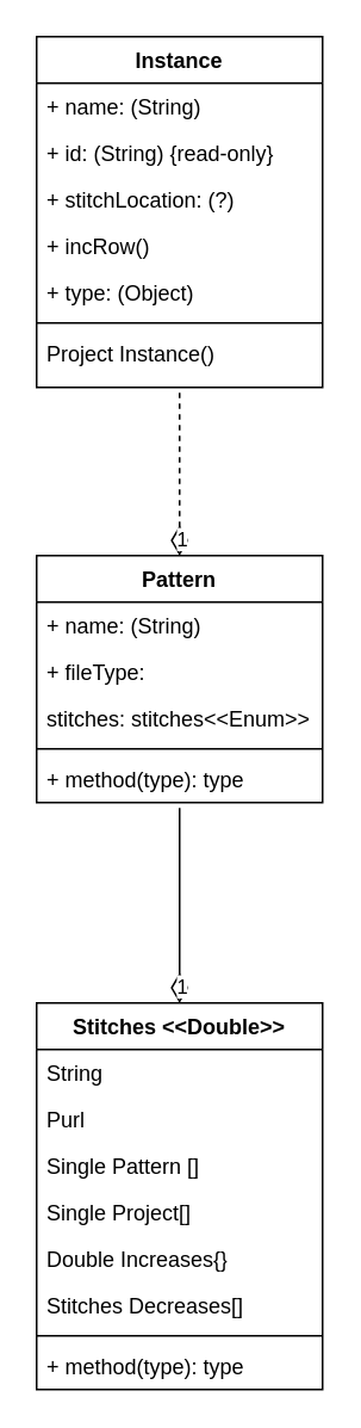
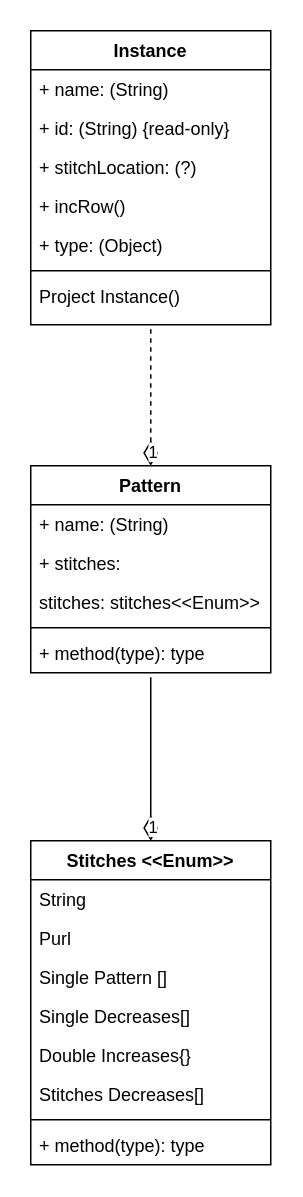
- <mxCell id="12" value="+ fileType: " style="text;strokeColor=none;fillColor=none;align=left;verticalAlign=top;spacingLeft=4;spacingRight=4;overflow=hidden;rotatable=0;points=[[0,0.5],[1,0.5]];portConstraint=eastwest;whiteSpace=wrap;html=1;" vertex="1" parent="10"><mxGeometry y="52" width="160" height="26" as="geometry" /></mxCell>
+ <mxCell id="12" value="+ stitches: " style="text;strokeColor=none;fillColor=none;align=left;verticalAlign=top;spacingLeft=4;spacingRight=4;overflow=hidden;rotatable=0;points=[[0,0.5],[1,0.5]];portConstraint=eastwest;whiteSpace=wrap;html=1;" vertex="1" parent="10"><mxGeometry y="52" width="160" height="26" as="geometry" /></mxCell>
- <mxCell id="17" value="Stitches &amp;lt;&amp;lt;Double&amp;gt;&amp;gt;" style="swimlane;fontStyle=1;align=center;verticalAlign=top;childLayout=stackLayout;horizontal=1;startSize=26;horizontalStack=0;resizeParent=1;resizeParentMax=0;resizeLast=0;collapsible=1;marginBottom=0;whiteSpace=wrap;html=1;" vertex="1" parent="1"><mxGeometry x="20" y="560" width="160" height="216" as="geometry" /></mxCell>
+ <mxCell id="17" value="Stitches &amp;lt;&amp;lt;Enum&amp;gt;&amp;gt;" style="swimlane;fontStyle=1;align=center;verticalAlign=top;childLayout=stackLayout;horizontal=1;startSize=26;horizontalStack=0;resizeParent=1;resizeParentMax=0;resizeLast=0;collapsible=1;marginBottom=0;whiteSpace=wrap;html=1;" vertex="1" parent="1"><mxGeometry x="20" y="560" width="160" height="216" as="geometry" /></mxCell>
- <mxCell id="21" value="Single Project[]" style="text;strokeColor=none;fillColor=none;align=left;verticalAlign=top;spacingLeft=4;spacingRight=4;overflow=hidden;rotatable=0;points=[[0,0.5],[1,0.5]];portConstraint=eastwest;whiteSpace=wrap;html=1;" vertex="1" parent="17"><mxGeometry y="104" width="160" height="26" as="geometry" /></mxCell>
+ <mxCell id="21" value="Single Decreases[]" style="text;strokeColor=none;fillColor=none;align=left;verticalAlign=top;spacingLeft=4;spacingRight=4;overflow=hidden;rotatable=0;points=[[0,0.5],[1,0.5]];portConstraint=eastwest;whiteSpace=wrap;html=1;" vertex="1" parent="17"><mxGeometry y="104" width="160" height="26" as="geometry" /></mxCell>
